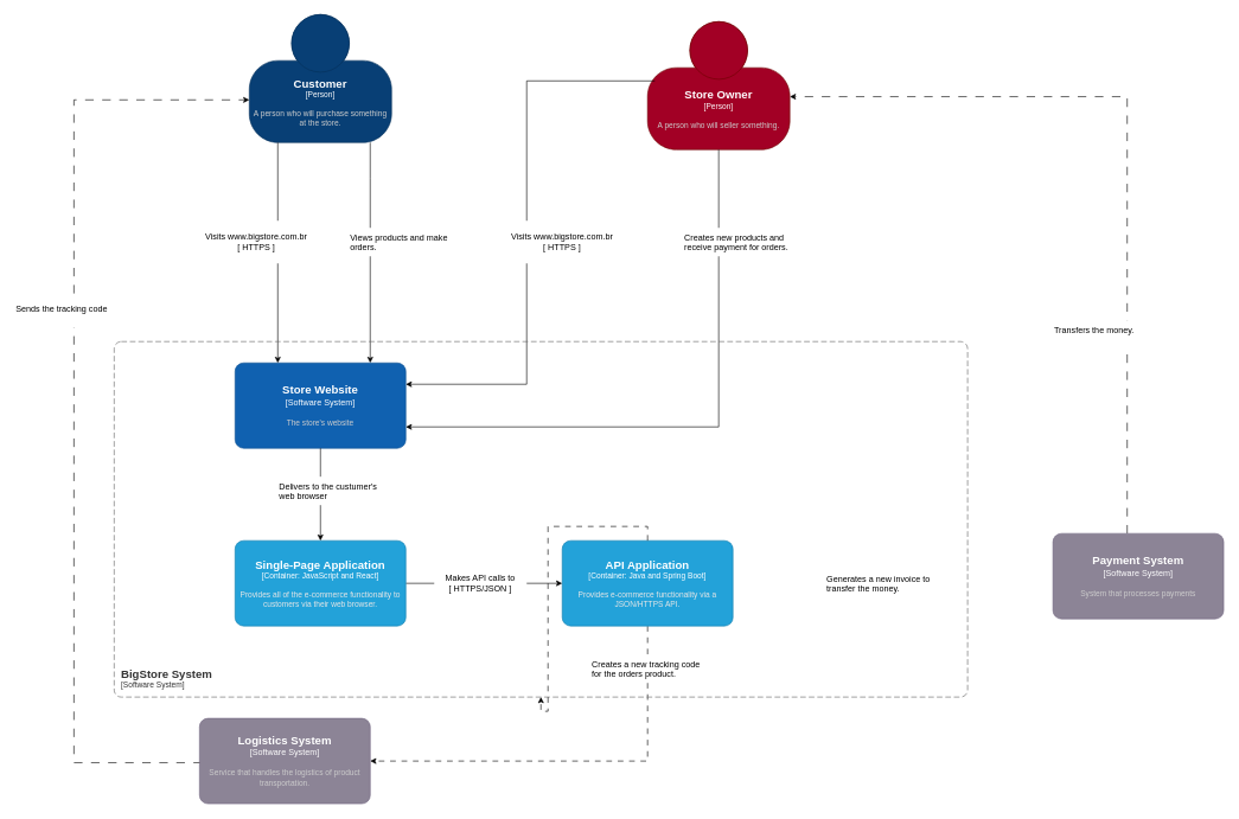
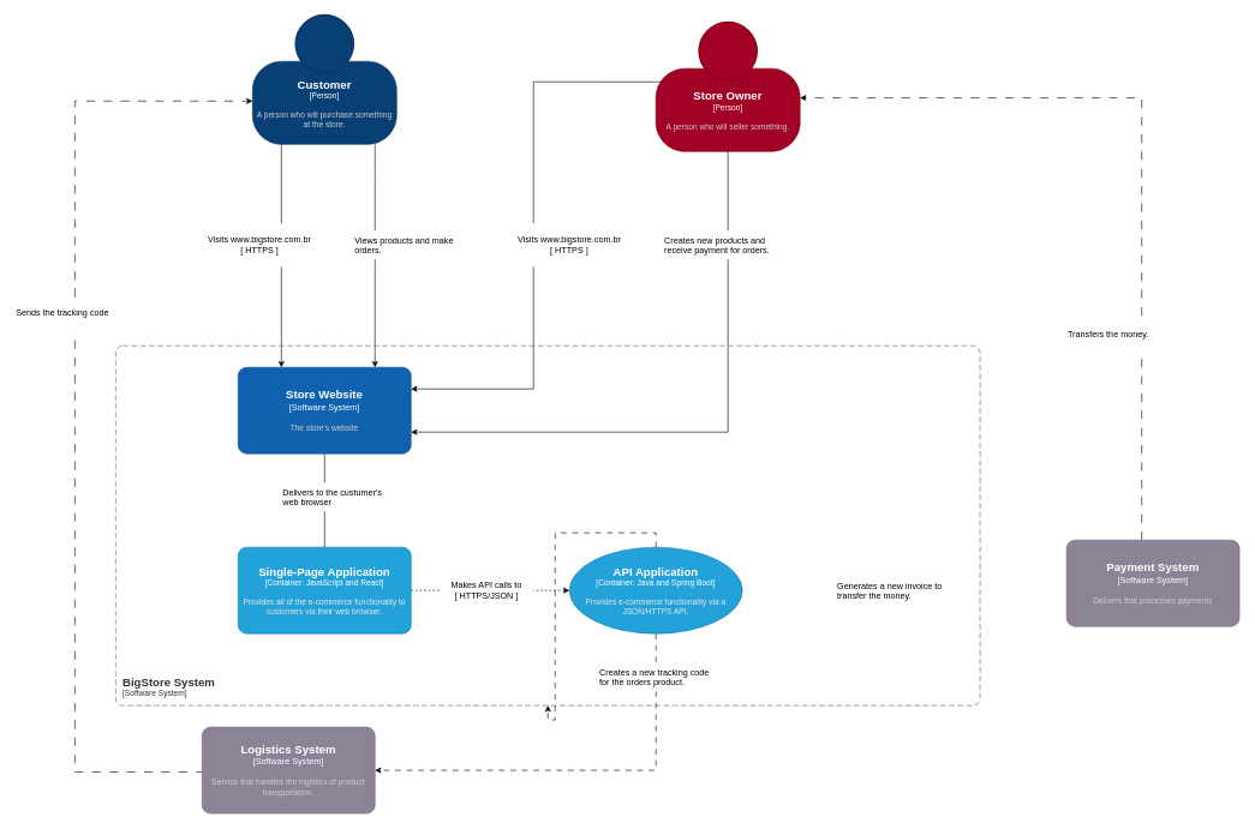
- <mxCell id="18" value="&lt;font style=&quot;font-size: 16px&quot;&gt;&lt;b&gt;&lt;div style=&quot;text-align: left&quot;&gt;&lt;/div&gt;&lt;/b&gt;&lt;/font&gt;&lt;div style=&quot;text-align: left&quot;&gt;Creates new products and receive payment for orders.&lt;/div&gt;" style="text;html=1;align=left;verticalAlign=top;whiteSpace=wrap;rounded=0;metaEdit=1;allowArrows=0;resizable=1;rotatable=0;connectable=0;recursiveResize=0;expand=0;pointerEvents=0;points=[[0.25,0,0],[0.5,0,0],[0.75,0,0],[1,0.25,0],[1,0.5,0],[1,0.75,0],[0.75,1,0],[0.5,1,0],[0.25,1,0],[0,0.75,0],[0,0.5,0],[0,0.25,0]];fillColor=default;" vertex="1" parent="1"><mxGeometry x="960" y="320" width="160" height="40" as="geometry" /></mxCell>
+ <mxCell id="18" value="&lt;font style=&quot;font-size: 16px&quot;&gt;&lt;b&gt;&lt;div style=&quot;text-align: left&quot;&gt;&lt;/div&gt;&lt;/b&gt;&lt;/font&gt;&lt;div style=&quot;text-align: left&quot;&gt;Creates new products and receive payment for orders.&lt;/div&gt;" style="text;html=1;align=left;verticalAlign=top;whiteSpace=wrap;rounded=0;metaEdit=1;allowArrows=0;resizable=1;rotatable=0;connectable=0;recursiveResize=0;expand=0;pointerEvents=0;points=[[0.25,0,0],[0.5,0,0],[0.75,0,0],[1,0.25,0],[1,0.5,0],[1,0.75,0],[0.75,1,0],[0.5,1,0],[0.25,1,0],[0,0.75,0],[0,0.5,0],[0,0.25,0]];fillColor=default;" vertex="1" parent="1"><mxGeometry x="920" y="320" width="160" height="40" as="geometry" /></mxCell>
- <mxCell id="20" style="edgeStyle=orthogonalEdgeStyle;rounded=0;orthogonalLoop=1;jettySize=auto;html=1;entryX=0.5;entryY=0;entryDx=0;entryDy=0;entryPerimeter=0;" edge="1" parent="1" source="4" target="14"><mxGeometry relative="1" as="geometry" /></mxCell>
+ <mxCell id="20" style="edgeStyle=orthogonalEdgeStyle;rounded=0;orthogonalLoop=1;jettySize=auto;html=1;entryX=0.5;entryY=0;entryDx=0;entryDy=0;entryPerimeter=0;endArrow=none;" edge="1" parent="1" source="4" target="14"><mxGeometry relative="1" as="geometry" /></mxCell>
- <mxCell id="9" value="&lt;font style=&quot;font-size: 16px&quot;&gt;&lt;b&gt;Payment System&lt;/b&gt;&lt;/font&gt;&lt;div&gt;[Software System]&lt;/div&gt;&lt;br&gt;&lt;div&gt;&lt;font style=&quot;font-size: 11px&quot;&gt;&lt;font color=&quot;#cccccc&quot;&gt;System that processes payments&lt;/font&gt;&lt;/div&gt;" style="rounded=1;whiteSpace=wrap;html=1;labelBackgroundColor=none;fillColor=#8C8496;fontColor=#ffffff;align=center;arcSize=10;strokeColor=#736782;metaEdit=1;resizable=0;points=[[0.25,0,0],[0.5,0,0],[0.75,0,0],[1,0.25,0],[1,0.5,0],[1,0.75,0],[0.75,1,0],[0.5,1,0],[0.25,1,0],[0,0.75,0],[0,0.5,0],[0,0.25,0]];" parent="1" vertex="1"><mxGeometry x="1480" y="750" width="240" height="120" as="geometry" /></mxCell>
+ <mxCell id="9" value="&lt;font style=&quot;font-size: 16px&quot;&gt;&lt;b&gt;Payment System&lt;/b&gt;&lt;/font&gt;&lt;div&gt;[Software System]&lt;/div&gt;&lt;br&gt;&lt;div&gt;&lt;font style=&quot;font-size: 11px&quot;&gt;&lt;font color=&quot;#cccccc&quot;&gt;Delivers that processes payments&lt;/font&gt;&lt;/div&gt;" style="rounded=1;whiteSpace=wrap;html=1;labelBackgroundColor=none;fillColor=#8C8496;fontColor=#ffffff;align=center;arcSize=10;strokeColor=#736782;metaEdit=1;resizable=0;points=[[0.25,0,0],[0.5,0,0],[0.75,0,0],[1,0.25,0],[1,0.5,0],[1,0.75,0],[0.75,1,0],[0.5,1,0],[0.25,1,0],[0,0.75,0],[0,0.5,0],[0,0.25,0]];" parent="1" vertex="1"><mxGeometry x="1480" y="750" width="240" height="120" as="geometry" /></mxCell>
- <mxCell id="13" style="edgeStyle=orthogonalEdgeStyle;rounded=0;orthogonalLoop=1;jettySize=auto;html=1;" edge="1" parent="1" source="14" target="23"><mxGeometry relative="1" as="geometry" /></mxCell>
+ <mxCell id="13" style="edgeStyle=orthogonalEdgeStyle;rounded=0;orthogonalLoop=1;jettySize=auto;html=1;dashed=1;" edge="1" parent="1" source="14" target="23"><mxGeometry relative="1" as="geometry" /></mxCell>
- <mxCell id="23" value="&lt;font style=&quot;font-size: 16px&quot;&gt;&lt;b&gt;API Application&lt;/b&gt;&lt;/font&gt;&lt;div&gt;[Container: Java and Spring Boot]&lt;/div&gt;&lt;br&gt;&lt;div&gt;&lt;font style=&quot;font-size: 11px&quot;&gt;&lt;font color=&quot;#E6E6E6&quot;&gt;Provides e-commerce functionality via a JSON/HTTPS API.&lt;/font&gt;&lt;/div&gt;" style="rounded=1;whiteSpace=wrap;html=1;fontSize=11;labelBackgroundColor=none;fillColor=#23A2D9;fontColor=#ffffff;align=center;arcSize=10;strokeColor=#0E7DAD;metaEdit=1;resizable=0;points=[[0.25,0,0],[0.5,0,0],[0.75,0,0],[1,0.25,0],[1,0.5,0],[1,0.75,0],[0.75,1,0],[0.5,1,0],[0.25,1,0],[0,0.75,0],[0,0.5,0],[0,0.25,0]];" vertex="1" parent="1"><mxGeometry x="790" y="760" width="240" height="120" as="geometry" /></mxCell>
+ <mxCell id="23" value="&lt;font style=&quot;font-size: 16px&quot;&gt;&lt;b&gt;API Application&lt;/b&gt;&lt;/font&gt;&lt;div&gt;[Container: Java and Spring Boot]&lt;/div&gt;&lt;br&gt;&lt;div&gt;&lt;font style=&quot;font-size: 11px&quot;&gt;&lt;font color=&quot;#E6E6E6&quot;&gt;Provides e-commerce functionality via a JSON/HTTPS API.&lt;/font&gt;&lt;/div&gt;" style="ellipse;whiteSpace=wrap;html=1;fontSize=11;labelBackgroundColor=none;fillColor=#23A2D9;fontColor=#ffffff;align=center;arcSize=10;strokeColor=#0E7DAD;metaEdit=1;resizable=0;points=[[0.25,0,0],[0.5,0,0],[0.75,0,0],[1,0.25,0],[1,0.5,0],[1,0.75,0],[0.75,1,0],[0.5,1,0],[0.25,1,0],[0,0.75,0],[0,0.5,0],[0,0.25,0]];" vertex="1" parent="1"><mxGeometry x="790" y="760" width="240" height="120" as="geometry" /></mxCell>
